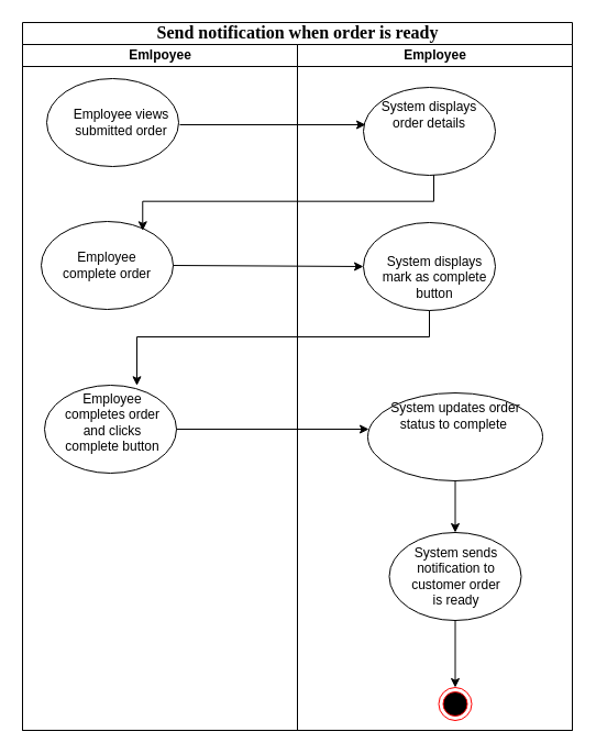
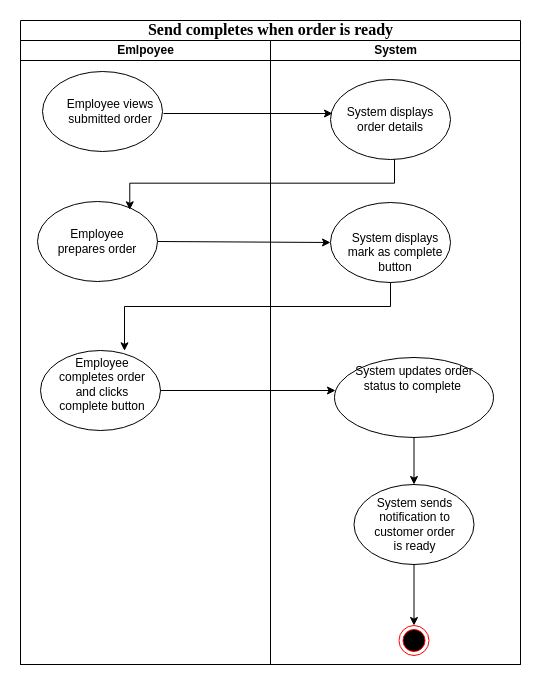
- <mxCell id="2" value="&lt;span style=&quot;font-weight: normal&quot; id=&quot;docs-internal-guid-952bc267-7fff-cdf3-cf3e-8a63c47240e4&quot;&gt;&lt;p dir=&quot;ltr&quot; style=&quot;line-height: 1.38 ; margin-top: 0pt ; margin-bottom: 0pt&quot;&gt;&lt;span style=&quot;font-size: 12pt ; font-family: &amp;#34;times new roman&amp;#34; ; background-color: transparent ; font-weight: 700 ; vertical-align: baseline&quot;&gt;Send notification when order is ready&lt;/span&gt;&lt;/p&gt;&lt;/span&gt;" style="swimlane;html=1;childLayout=stackLayout;startSize=20;rounded=0;shadow=0;comic=0;labelBackgroundColor=none;strokeWidth=1;fontFamily=Verdana;fontSize=12;align=center;" vertex="1" parent="1"><mxGeometry x="20" y="20" width="500" height="644" as="geometry" /></mxCell>
+ <mxCell id="2" value="&lt;span style=&quot;font-weight: normal&quot; id=&quot;docs-internal-guid-952bc267-7fff-cdf3-cf3e-8a63c47240e4&quot;&gt;&lt;p dir=&quot;ltr&quot; style=&quot;line-height: 1.38 ; margin-top: 0pt ; margin-bottom: 0pt&quot;&gt;&lt;span style=&quot;font-size: 12pt ; font-family: &amp;#34;times new roman&amp;#34; ; background-color: transparent ; font-weight: 700 ; vertical-align: baseline&quot;&gt;Send completes when order is ready&lt;/span&gt;&lt;/p&gt;&lt;/span&gt;" style="swimlane;html=1;childLayout=stackLayout;startSize=20;rounded=0;shadow=0;comic=0;labelBackgroundColor=none;strokeWidth=1;fontFamily=Verdana;fontSize=12;align=center;" vertex="1" parent="1"><mxGeometry x="20" y="20" width="500" height="644" as="geometry" /></mxCell>
- <mxCell id="11" value="Employee" style="swimlane;html=1;startSize=20;" vertex="1" parent="2"><mxGeometry x="250" y="20" width="250" height="624" as="geometry" /></mxCell>
+ <mxCell id="11" value="System" style="swimlane;html=1;startSize=20;" vertex="1" parent="2"><mxGeometry x="250" y="20" width="250" height="624" as="geometry" /></mxCell>
- <mxCell id="22" value="System displays order details" style="text;html=1;strokeColor=none;fillColor=none;align=center;verticalAlign=middle;whiteSpace=wrap;rounded=0;" vertex="1" parent="11"><mxGeometry x="70" y="49" width="100" height="30" as="geometry" /></mxCell>
+ <mxCell id="22" value="System displays order details" style="text;html=1;strokeColor=none;fillColor=none;align=center;verticalAlign=middle;whiteSpace=wrap;rounded=0;" vertex="1" parent="11"><mxGeometry x="70" y="64" width="100" height="30" as="geometry" /></mxCell>
- <mxCell id="5" value="Employee complete order" style="text;html=1;strokeColor=none;fillColor=none;align=center;verticalAlign=middle;whiteSpace=wrap;rounded=0;" vertex="1" parent="3"><mxGeometry x="27" y="186" width="100" height="30" as="geometry" /></mxCell>
+ <mxCell id="5" value="Employee prepares order" style="text;html=1;strokeColor=none;fillColor=none;align=center;verticalAlign=middle;whiteSpace=wrap;rounded=0;" vertex="1" parent="3"><mxGeometry x="27" y="186" width="100" height="30" as="geometry" /></mxCell>
